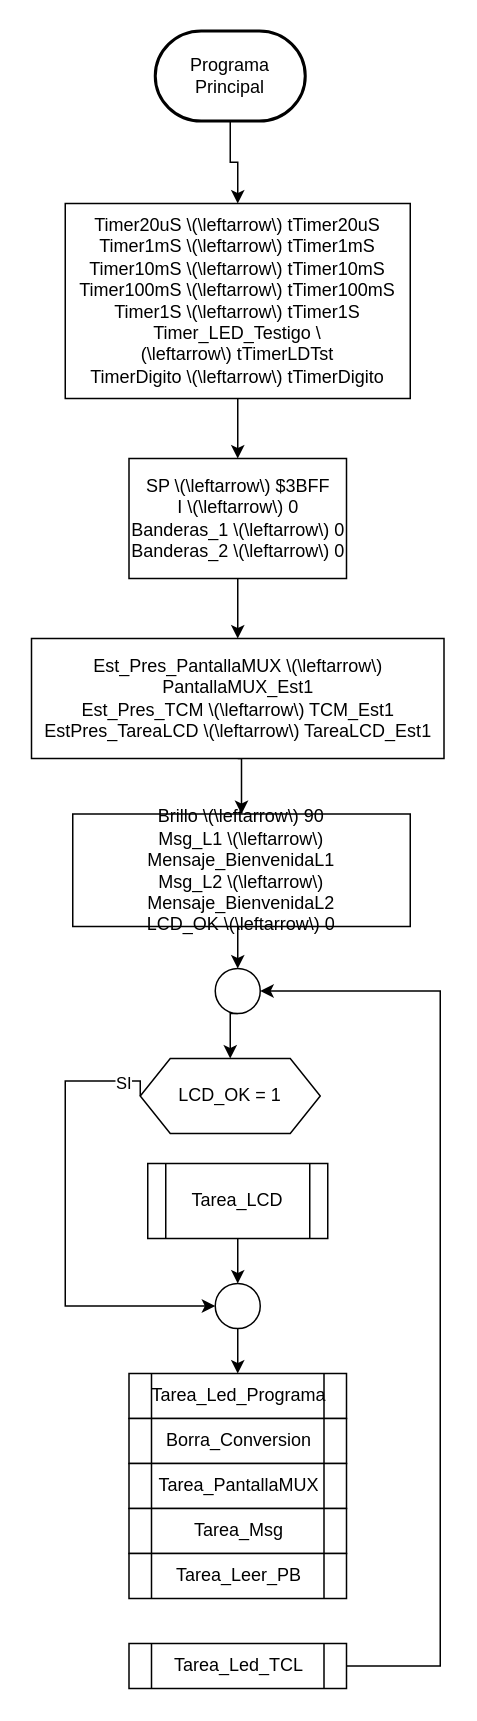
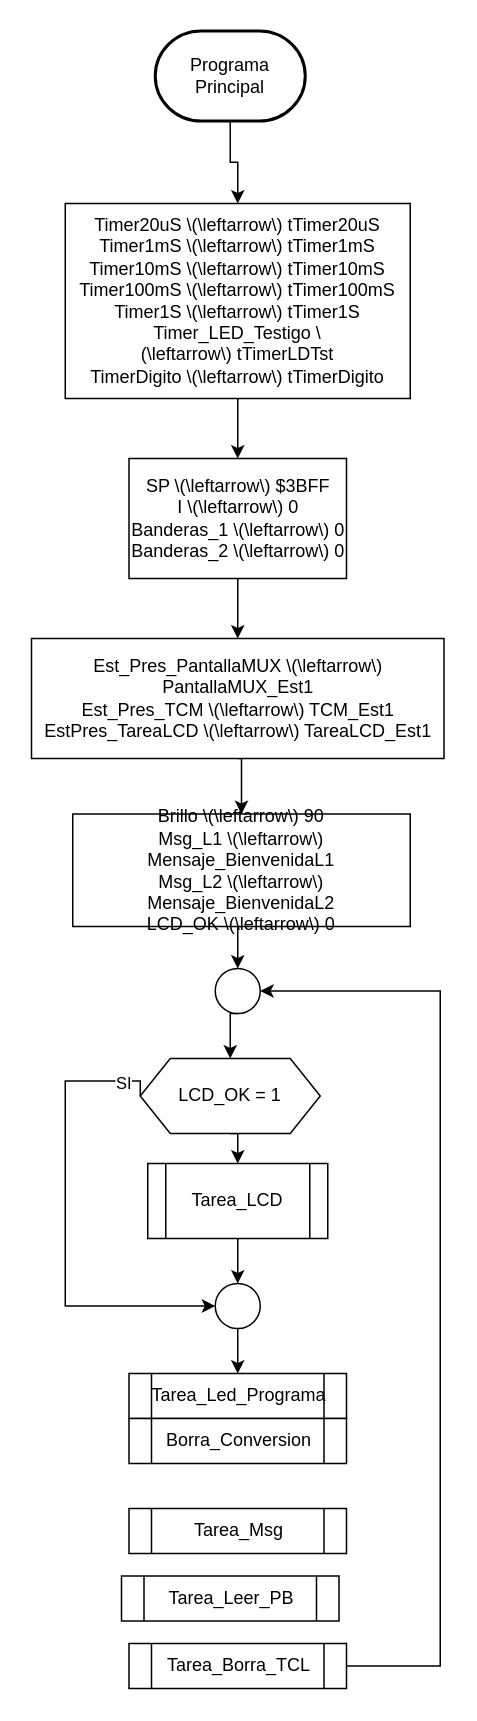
+ <mxCell id="12" style="edgeStyle=orthogonalEdgeStyle;rounded=0;orthogonalLoop=1;jettySize=auto;html=1;exitX=0.5;exitY=1;exitDx=0;exitDy=0;entryX=0.5;entryY=0;entryDx=0;entryDy=0;" parent="1" source="15" target="17" edge="1"><mxGeometry relative="1" as="geometry" /></mxCell>
- <mxCell id="24" value="Tarea_PantallaMUX" style="shape=process;whiteSpace=wrap;html=1;backgroundOutline=1;" parent="1" vertex="1"><mxGeometry x="85.5" y="975" width="145" height="30" as="geometry" /></mxCell>
- <mxCell id="26" value="Tarea_Leer_PB" style="shape=process;whiteSpace=wrap;html=1;backgroundOutline=1;" parent="1" vertex="1"><mxGeometry x="85.5" y="1035" width="145" height="30" as="geometry" /></mxCell>
+ <mxCell id="26" value="Tarea_Leer_PB" style="shape=process;whiteSpace=wrap;html=1;backgroundOutline=1;" parent="1" vertex="1"><mxGeometry x="80.5" y="1050" width="145" height="30" as="geometry" /></mxCell>
- <mxCell id="28" value="Tarea_Led_TCL" style="shape=process;whiteSpace=wrap;html=1;backgroundOutline=1;" parent="1" vertex="1"><mxGeometry x="85.5" y="1095" width="145" height="30" as="geometry" /></mxCell>
+ <mxCell id="28" value="Tarea_Borra_TCL" style="shape=process;whiteSpace=wrap;html=1;backgroundOutline=1;" parent="1" vertex="1"><mxGeometry x="85.5" y="1095" width="145" height="30" as="geometry" /></mxCell>
